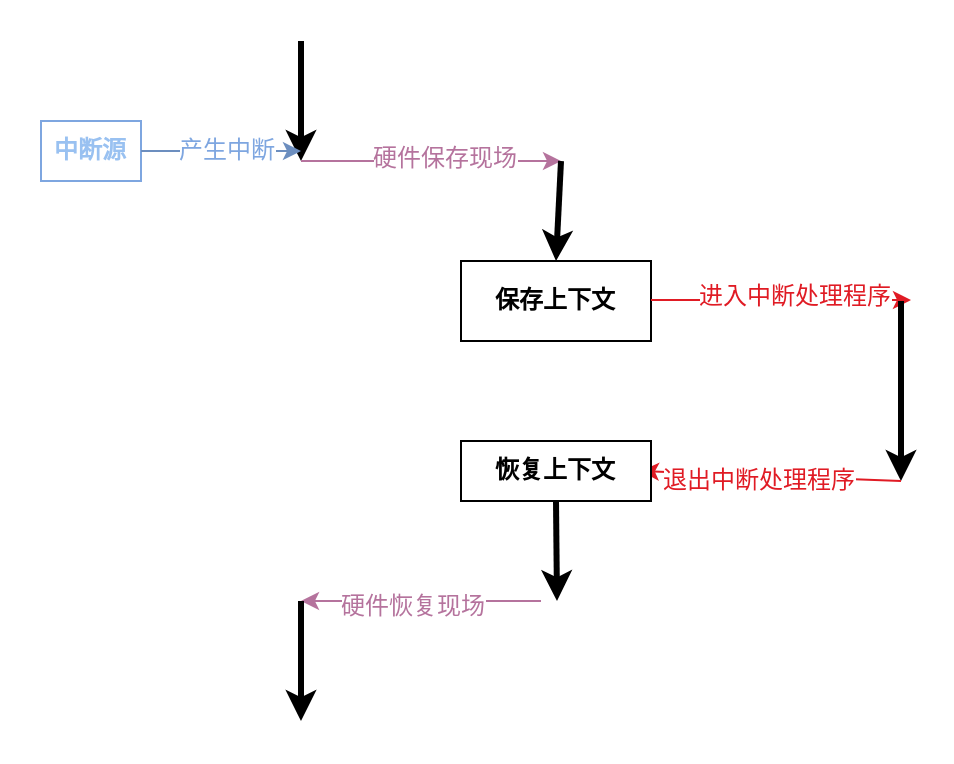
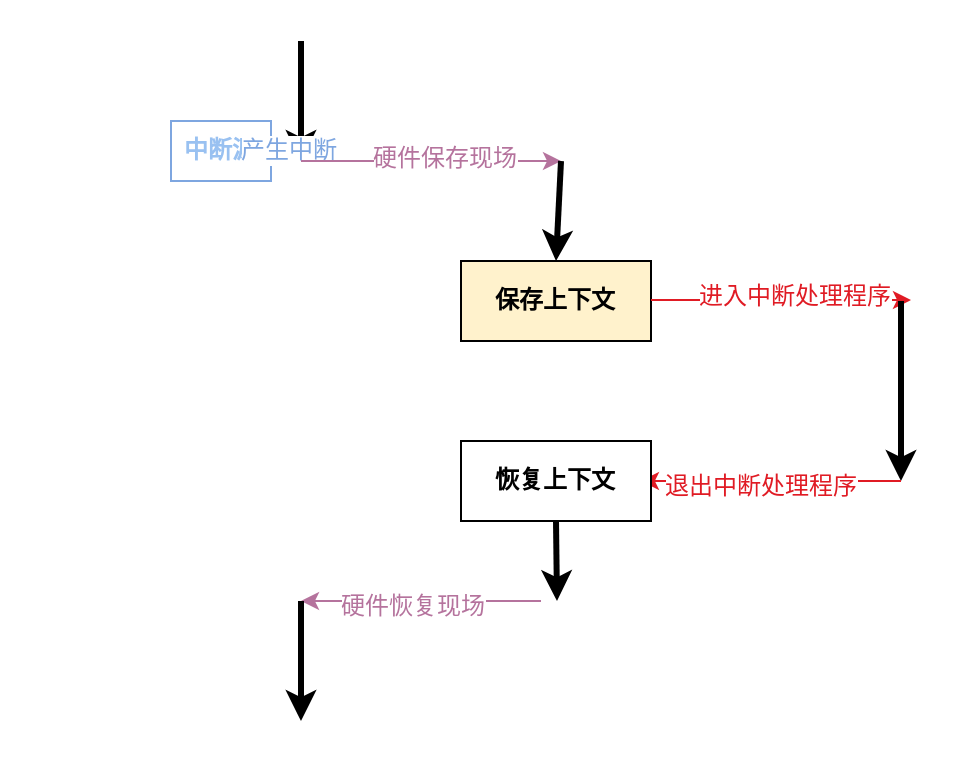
- <mxCell id="2" value="&lt;font color=&quot;#99c1f1&quot;&gt;&lt;b&gt;中断源&lt;/b&gt;&lt;/font&gt;" style="rounded=0;whiteSpace=wrap;html=1;strokeColor=#7EA6E0;" vertex="1" parent="1"><mxGeometry x="20" y="60" width="50" height="30" as="geometry" /></mxCell>
+ <mxCell id="2" value="&lt;font color=&quot;#99c1f1&quot;&gt;&lt;b&gt;中断源&lt;/b&gt;&lt;/font&gt;" style="rounded=0;whiteSpace=wrap;html=1;strokeColor=#7EA6E0;" vertex="1" parent="1"><mxGeometry x="85" y="60" width="50" height="30" as="geometry" /></mxCell>
- <mxCell id="9" value="&lt;b&gt;保存上下文&lt;/b&gt;" style="rounded=0;whiteSpace=wrap;html=1;" vertex="1" parent="1"><mxGeometry x="230" y="130" width="95" height="40" as="geometry" /></mxCell>
+ <mxCell id="9" value="&lt;b&gt;保存上下文&lt;/b&gt;" style="rounded=0;whiteSpace=wrap;html=1;fillColor=#fff2cc;" vertex="1" parent="1"><mxGeometry x="230" y="130" width="95" height="40" as="geometry" /></mxCell>
- <mxCell id="15" value="&lt;b&gt;恢复上下文&lt;/b&gt;" style="rounded=0;whiteSpace=wrap;html=1;" vertex="1" parent="1"><mxGeometry x="230" y="220" width="95" height="30" as="geometry" /></mxCell>
+ <mxCell id="15" value="&lt;b&gt;恢复上下文&lt;/b&gt;" style="rounded=0;whiteSpace=wrap;html=1;" vertex="1" parent="1"><mxGeometry x="230" y="220" width="95" height="40" as="geometry" /></mxCell>
